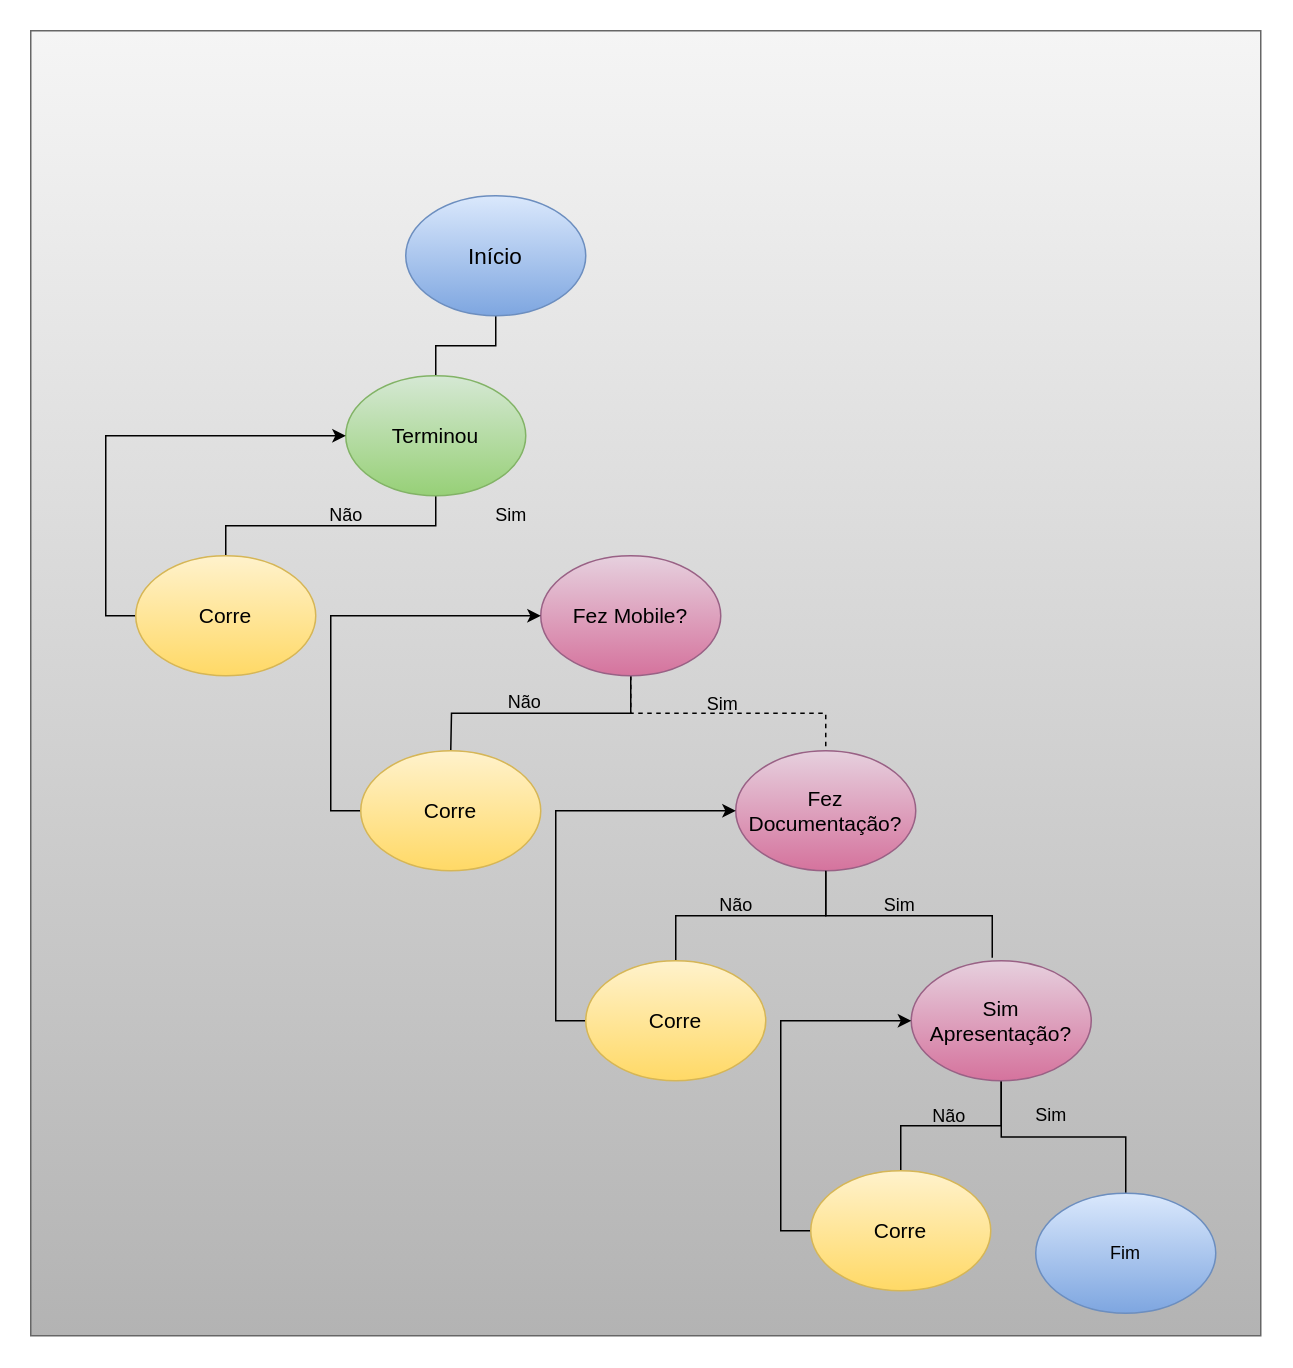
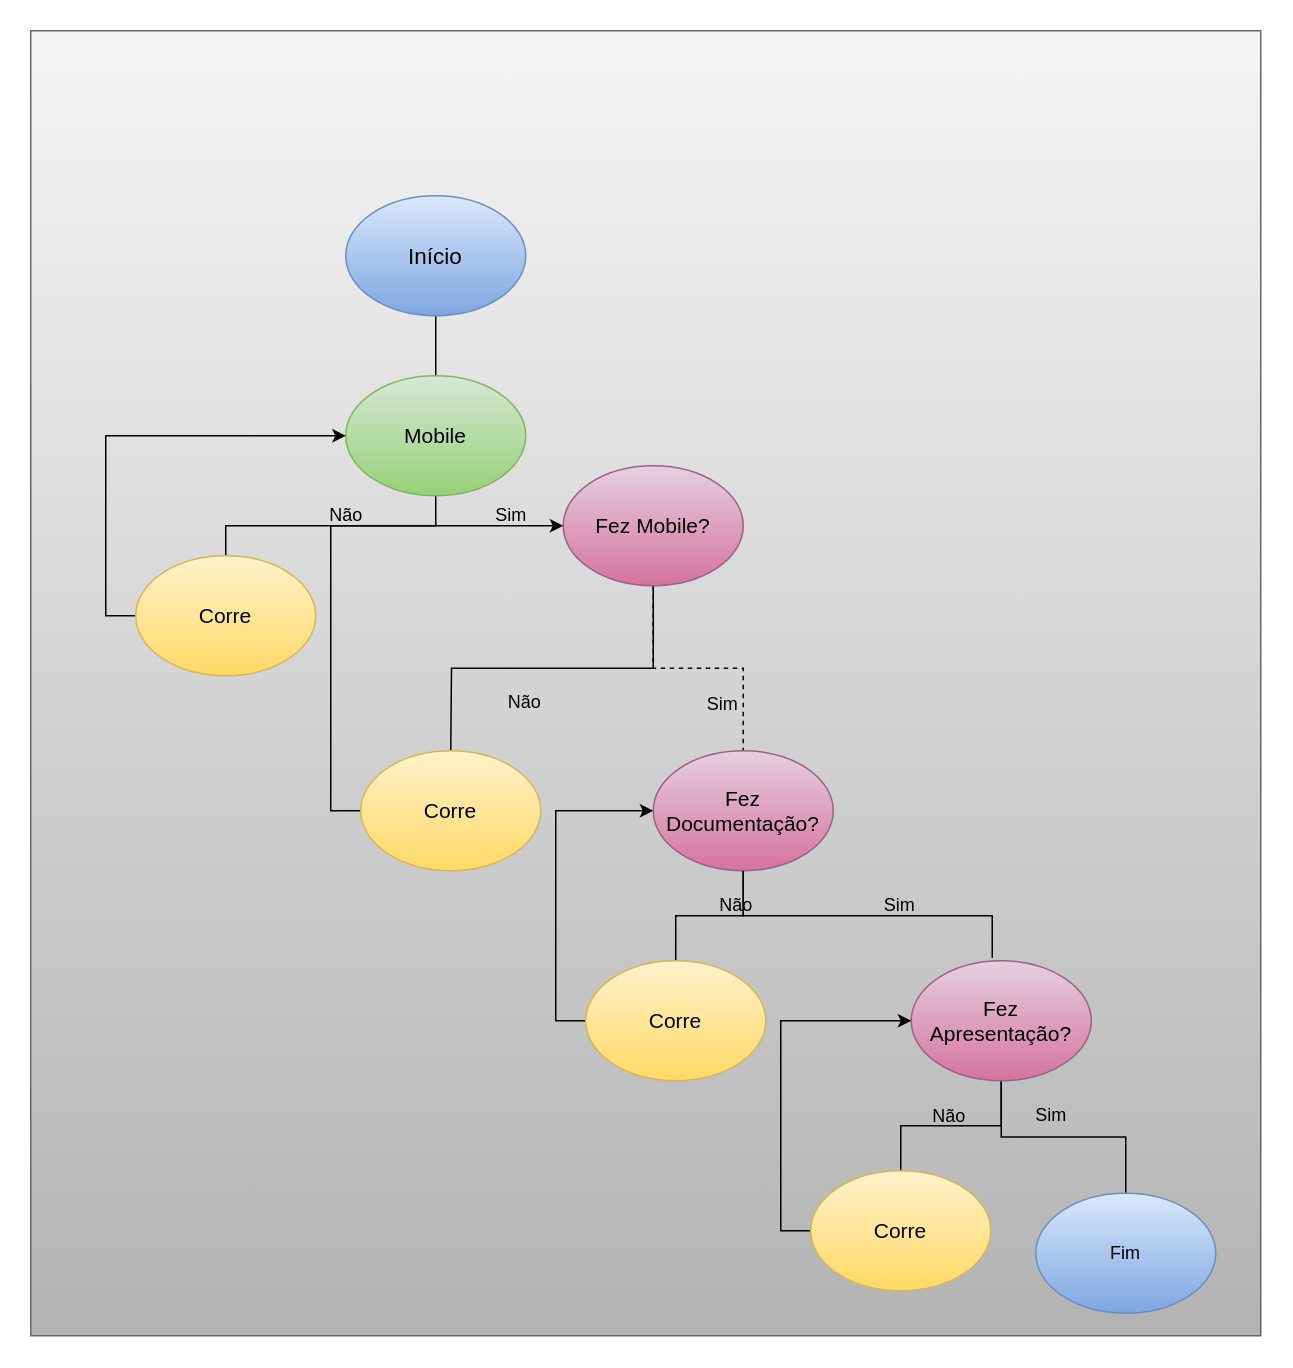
- <mxCell id="4" value="&lt;font style=&quot;font-size: 15px;&quot;&gt;Início&lt;/font&gt;" style="ellipse;whiteSpace=wrap;html=1;fillColor=#dae8fc;gradientColor=#7ea6e0;strokeColor=#6c8ebf;" vertex="1" parent="1"><mxGeometry x="270" y="130" width="120" height="80" as="geometry" /></mxCell>
+ <mxCell id="4" value="&lt;font style=&quot;font-size: 15px;&quot;&gt;Início&lt;/font&gt;" style="ellipse;whiteSpace=wrap;html=1;fillColor=#dae8fc;gradientColor=#7ea6e0;strokeColor=#6c8ebf;" vertex="1" parent="1"><mxGeometry x="230" y="130" width="120" height="80" as="geometry" /></mxCell>
- <mxCell id="6" value="&lt;font style=&quot;font-size: 14px;&quot;&gt;Terminou&lt;/font&gt;" style="ellipse;whiteSpace=wrap;html=1;fillColor=#d5e8d4;gradientColor=#97d077;strokeColor=#82b366;" vertex="1" parent="1"><mxGeometry x="230" y="250" width="120" height="80" as="geometry" /></mxCell>
+ <mxCell id="6" value="&lt;font style=&quot;font-size: 14px;&quot;&gt;Mobile&lt;/font&gt;" style="ellipse;whiteSpace=wrap;html=1;fillColor=#d5e8d4;gradientColor=#97d077;strokeColor=#82b366;" vertex="1" parent="1"><mxGeometry x="230" y="250" width="120" height="80" as="geometry" /></mxCell>
- <mxCell id="11" value="&lt;font style=&quot;font-size: 14px;&quot;&gt;Fez Mobile?&lt;/font&gt;" style="ellipse;whiteSpace=wrap;html=1;fillColor=#e6d0de;gradientColor=#d5739d;strokeColor=#996185;" vertex="1" parent="1"><mxGeometry x="360" y="370" width="120" height="80" as="geometry" /></mxCell>
+ <mxCell id="11" value="&lt;font style=&quot;font-size: 14px;&quot;&gt;Fez Mobile?&lt;/font&gt;" style="ellipse;whiteSpace=wrap;html=1;fillColor=#e6d0de;gradientColor=#d5739d;strokeColor=#996185;" vertex="1" parent="1"><mxGeometry x="375" y="310" width="120" height="80" as="geometry" /></mxCell>
- <mxCell id="15" value="&lt;font style=&quot;font-size: 14px;&quot;&gt;Fez Documentação?&lt;/font&gt;" style="ellipse;whiteSpace=wrap;html=1;fillColor=#e6d0de;gradientColor=#d5739d;strokeColor=#996185;" vertex="1" parent="1"><mxGeometry x="490" y="500" width="120" height="80" as="geometry" /></mxCell>
+ <mxCell id="15" value="&lt;font style=&quot;font-size: 14px;&quot;&gt;Fez Documentação?&lt;/font&gt;" style="ellipse;whiteSpace=wrap;html=1;fillColor=#e6d0de;gradientColor=#d5739d;strokeColor=#996185;" vertex="1" parent="1"><mxGeometry x="435" y="500" width="120" height="80" as="geometry" /></mxCell>
- <mxCell id="24" value="&lt;font style=&quot;font-size: 14px;&quot;&gt;Sim Apresentação?&lt;/font&gt;" style="ellipse;whiteSpace=wrap;html=1;fillColor=#e6d0de;gradientColor=#d5739d;strokeColor=#996185;" vertex="1" parent="1"><mxGeometry x="607" y="640" width="120" height="80" as="geometry" /></mxCell>
+ <mxCell id="24" value="&lt;font style=&quot;font-size: 14px;&quot;&gt;Fez Apresentação?&lt;/font&gt;" style="ellipse;whiteSpace=wrap;html=1;fillColor=#e6d0de;gradientColor=#d5739d;strokeColor=#996185;" vertex="1" parent="1"><mxGeometry x="607" y="640" width="120" height="80" as="geometry" /></mxCell>
